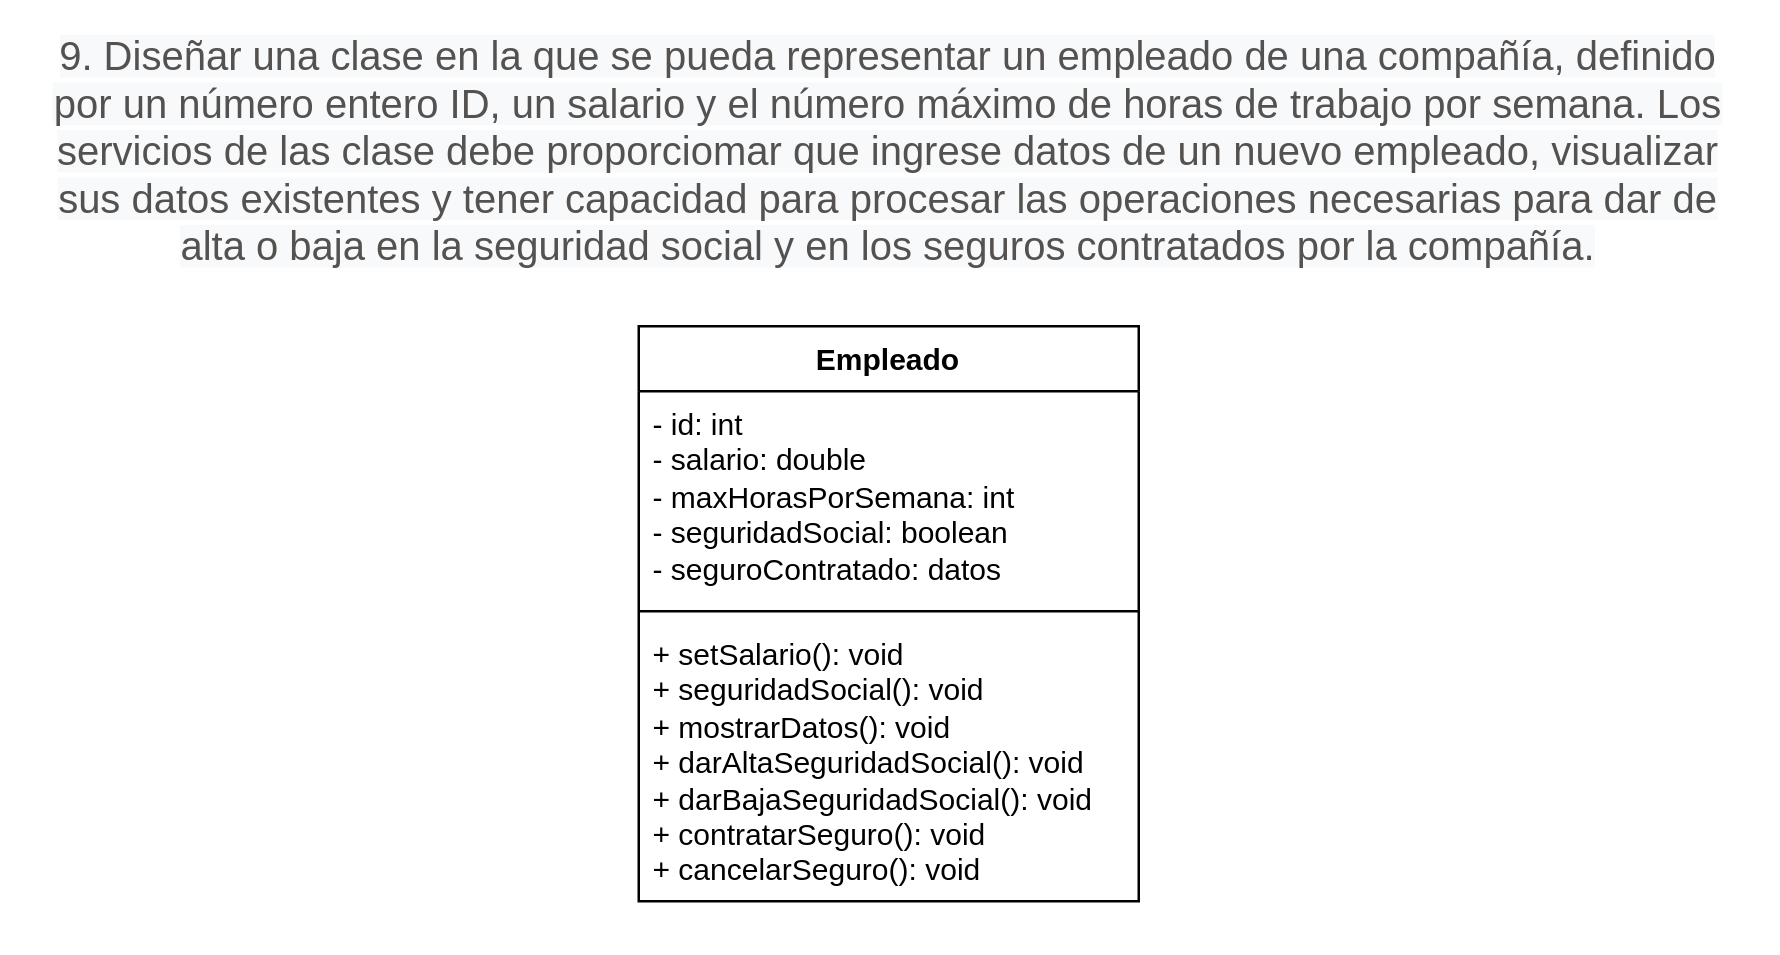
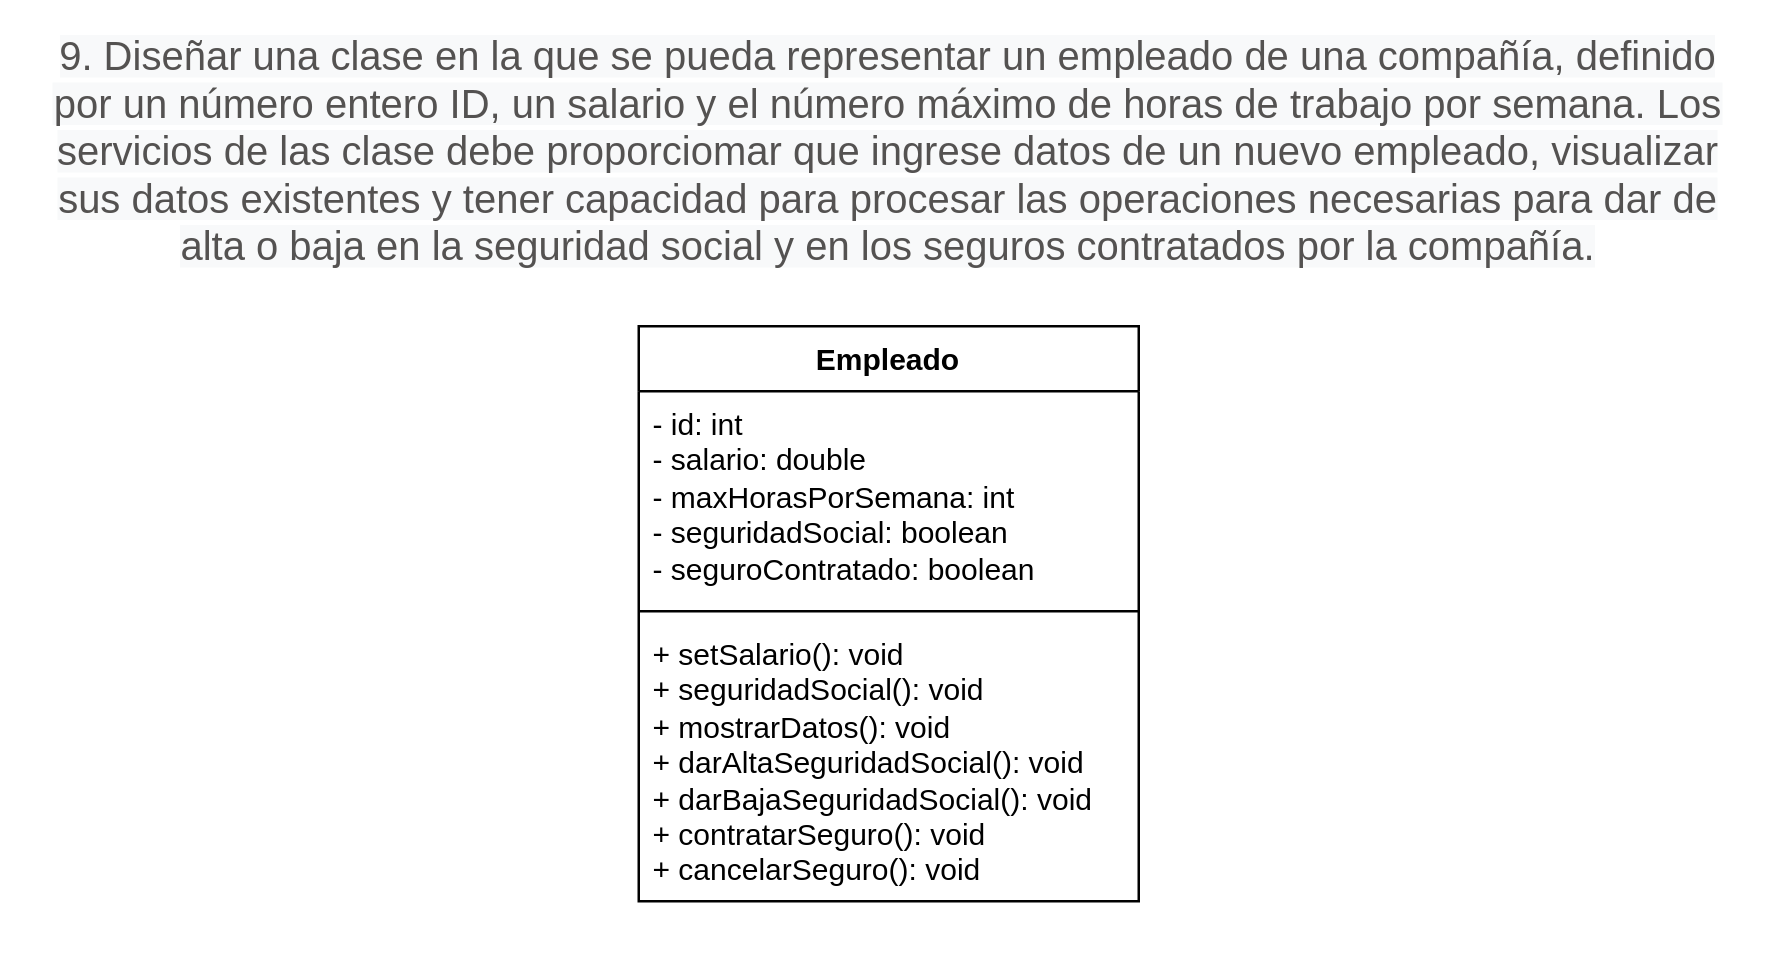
- <mxCell id="3" value="- id: &lt;span class=&quot;hljs-keyword&quot;&gt;int&lt;/span&gt;&amp;nbsp;&lt;br&gt;- salario: &lt;span class=&quot;hljs-keyword&quot;&gt;double&lt;/span&gt;&amp;nbsp;&lt;br&gt;- maxHorasPorSemana: &lt;span class=&quot;hljs-keyword&quot;&gt;int&lt;br&gt;- seguridadSocial: boolean&lt;br&gt;- seguroContratado: datos&lt;br&gt;&lt;/span&gt;" style="text;strokeColor=none;fillColor=none;align=left;verticalAlign=top;spacingLeft=4;spacingRight=4;overflow=hidden;rotatable=0;points=[[0,0.5],[1,0.5]];portConstraint=eastwest;whiteSpace=wrap;html=1;" parent="2" vertex="1"><mxGeometry y="26" width="200" height="84" as="geometry" /></mxCell>
+ <mxCell id="3" value="- id: &lt;span class=&quot;hljs-keyword&quot;&gt;int&lt;/span&gt;&amp;nbsp;&lt;br&gt;- salario: &lt;span class=&quot;hljs-keyword&quot;&gt;double&lt;/span&gt;&amp;nbsp;&lt;br&gt;- maxHorasPorSemana: &lt;span class=&quot;hljs-keyword&quot;&gt;int&lt;br&gt;- seguridadSocial: boolean&lt;br&gt;- seguroContratado: boolean&lt;br&gt;&lt;/span&gt;" style="text;strokeColor=none;fillColor=none;align=left;verticalAlign=top;spacingLeft=4;spacingRight=4;overflow=hidden;rotatable=0;points=[[0,0.5],[1,0.5]];portConstraint=eastwest;whiteSpace=wrap;html=1;" parent="2" vertex="1"><mxGeometry y="26" width="200" height="84" as="geometry" /></mxCell>
